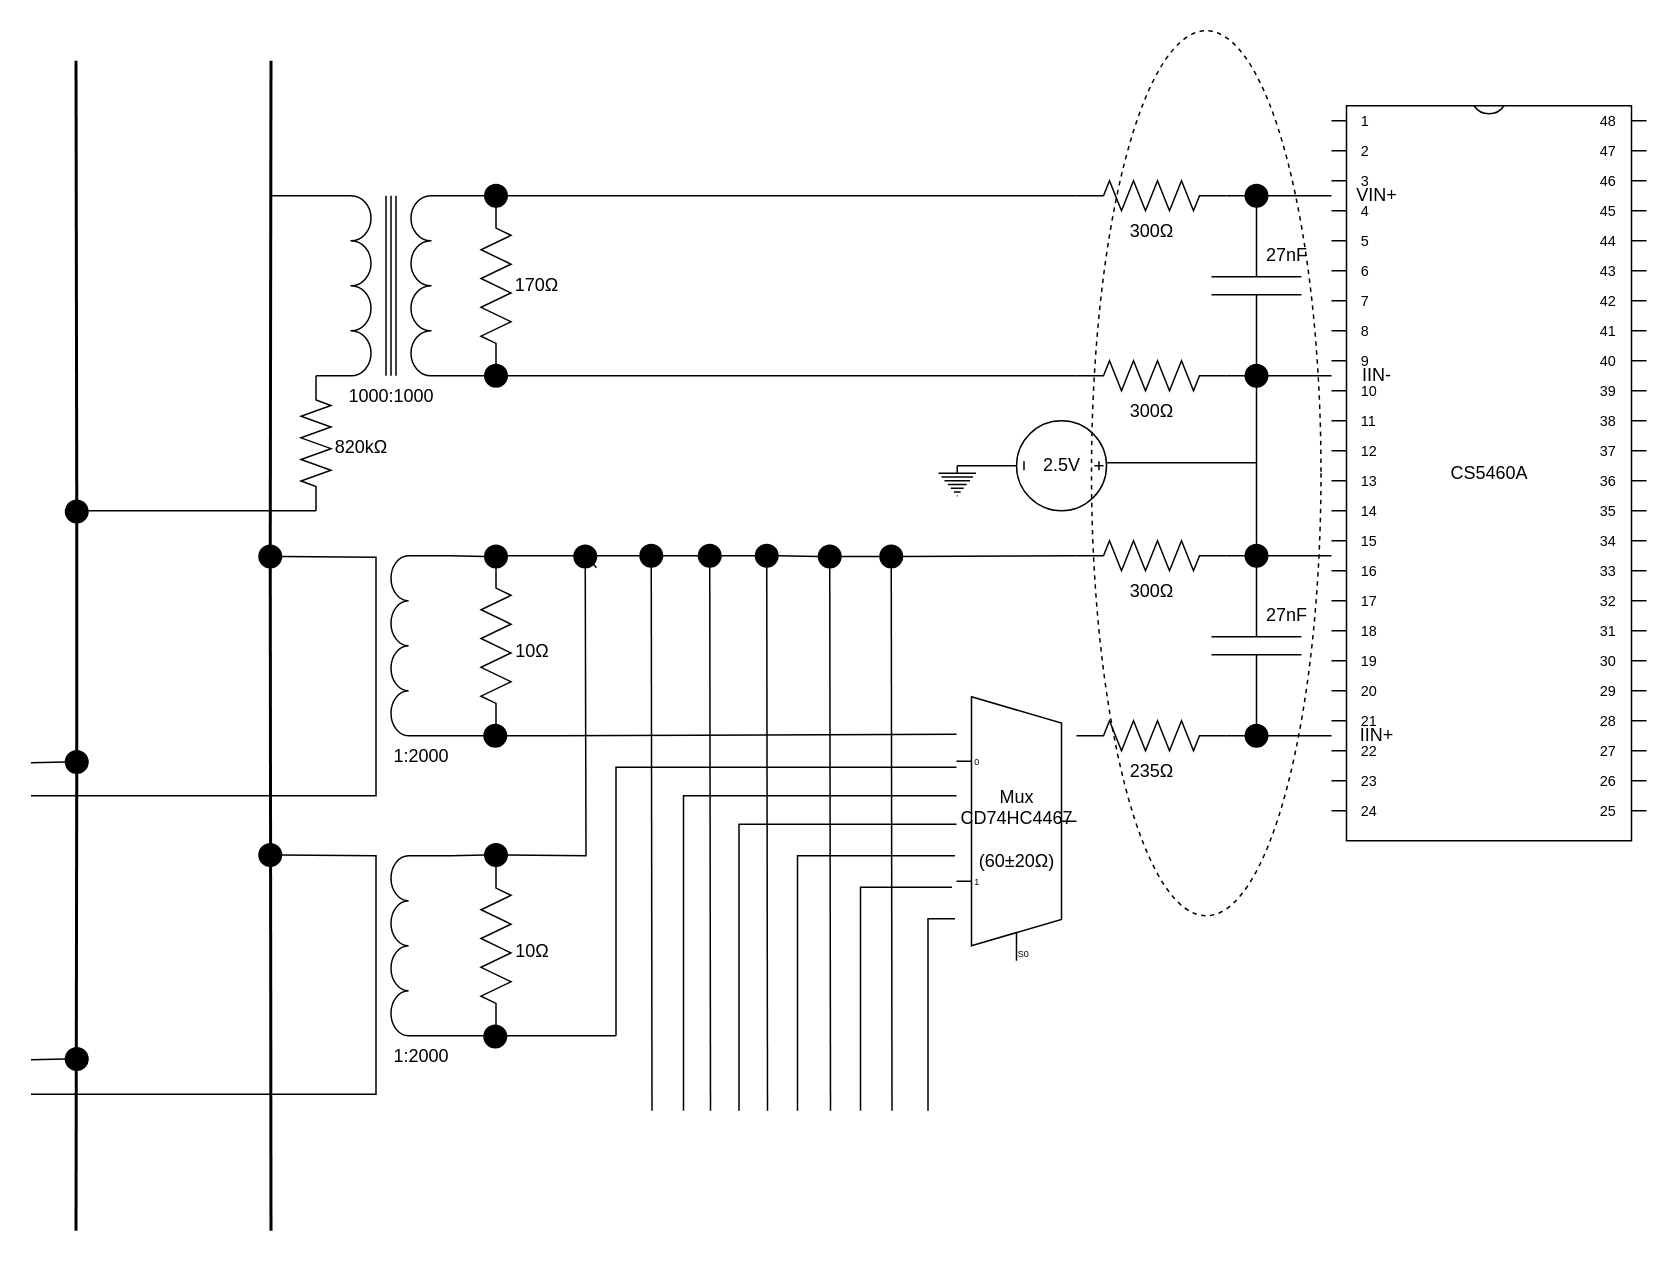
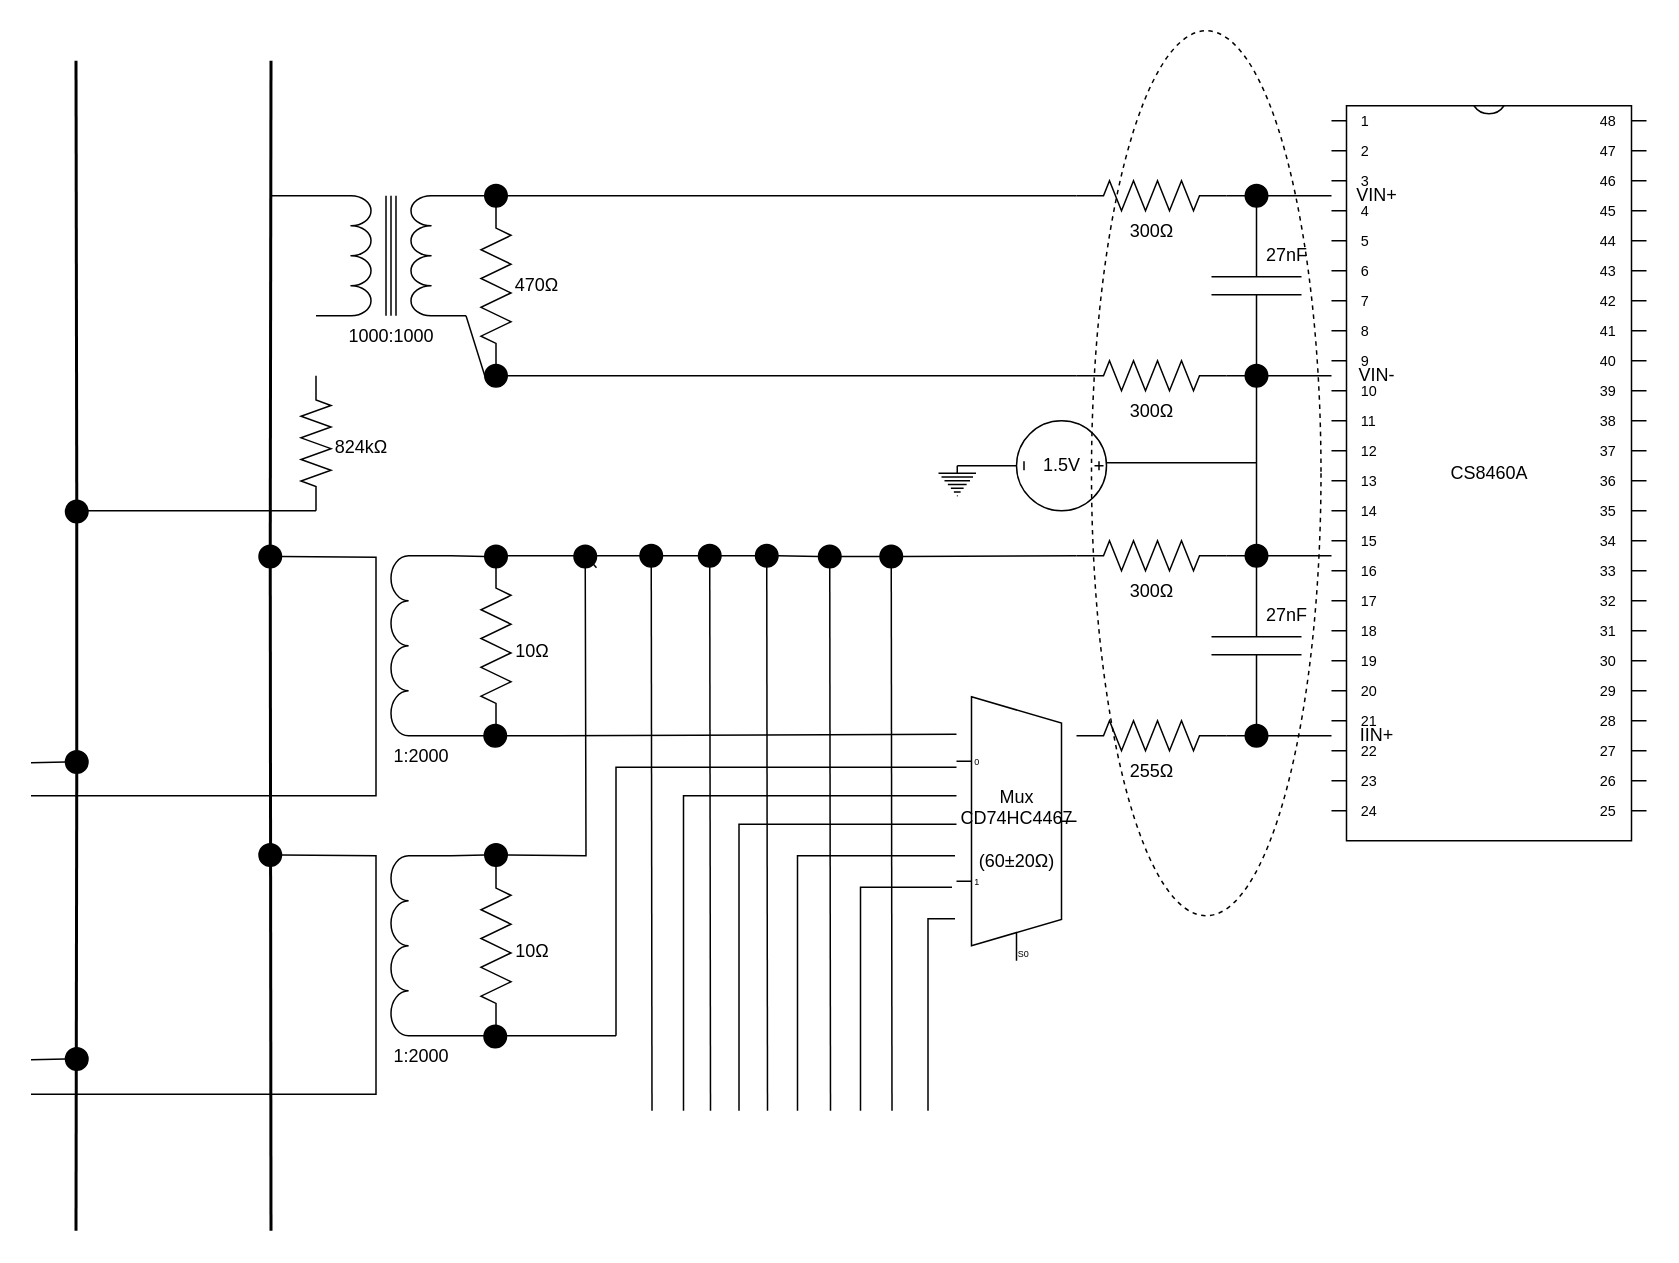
- <mxCell id="36" value="CS5460A" style="shadow=0;dashed=0;align=center;html=1;strokeWidth=1;shape=mxgraph.electrical.logic_gates.dual_inline_ic;labelNames=a,b,c,d,e,f,g,h,i,j,k,l,m,n,o,p,q,r,s,t;" vertex="1" parent="1"><mxGeometry x="887" y="70" width="210" height="490" as="geometry" /></mxCell>
+ <mxCell id="36" value="CS8460A" style="shadow=0;dashed=0;align=center;html=1;strokeWidth=1;shape=mxgraph.electrical.logic_gates.dual_inline_ic;labelNames=a,b,c,d,e,f,g,h,i,j,k,l,m,n,o,p,q,r,s,t;" vertex="1" parent="1"><mxGeometry x="887" y="70" width="210" height="490" as="geometry" /></mxCell>
- <mxCell id="9" value="1000:1000" style="pointerEvents=1;verticalLabelPosition=bottom;shadow=0;dashed=0;align=center;html=1;verticalAlign=top;shape=mxgraph.electrical.inductors.transformer_1;strokeWidth=1;direction=south;" vertex="1" parent="1"><mxGeometry x="210" y="130" width="100" height="120" as="geometry" /></mxCell>
+ <mxCell id="9" value="1000:1000" style="pointerEvents=1;verticalLabelPosition=bottom;shadow=0;dashed=0;align=center;html=1;verticalAlign=top;shape=mxgraph.electrical.inductors.transformer_1;strokeWidth=1;direction=south;" vertex="1" parent="1"><mxGeometry x="210" y="130" width="100" height="80" as="geometry" /></mxCell>
- <mxCell id="12" value="170&lt;span class=&quot;LrzXr kno-fv&quot;&gt;Ω&lt;/span&gt;" style="text;html=1;align=center;verticalAlign=middle;resizable=0;points=[];autosize=1;" vertex="1" parent="1"><mxGeometry x="337" y="180" width="40" height="20" as="geometry" /></mxCell>
+ <mxCell id="12" value="470&lt;span class=&quot;LrzXr kno-fv&quot;&gt;Ω&lt;/span&gt;" style="text;html=1;align=center;verticalAlign=middle;resizable=0;points=[];autosize=1;" vertex="1" parent="1"><mxGeometry x="337" y="180" width="40" height="20" as="geometry" /></mxCell>
- <mxCell id="38" value="&lt;div&gt;IIN-&lt;/div&gt;" style="text;html=1;align=center;verticalAlign=middle;resizable=0;points=[];autosize=1;" vertex="1" parent="1"><mxGeometry x="897" y="240" width="40" height="20" as="geometry" /></mxCell>
+ <mxCell id="38" value="&lt;div&gt;VIN-&lt;/div&gt;" style="text;html=1;align=center;verticalAlign=middle;resizable=0;points=[];autosize=1;" vertex="1" parent="1"><mxGeometry x="897" y="240" width="40" height="20" as="geometry" /></mxCell>
- <mxCell id="13" value="820k&lt;span class=&quot;w8qArf&quot;&gt;&lt;/span&gt;&lt;span class=&quot;LrzXr kno-fv&quot;&gt;Ω&lt;/span&gt;" style="text;html=1;align=center;verticalAlign=middle;resizable=0;points=[];autosize=1;" vertex="1" parent="1"><mxGeometry x="215" y="288" width="50" height="20" as="geometry" /></mxCell>
+ <mxCell id="13" value="824k&lt;span class=&quot;w8qArf&quot;&gt;&lt;/span&gt;&lt;span class=&quot;LrzXr kno-fv&quot;&gt;Ω&lt;/span&gt;" style="text;html=1;align=center;verticalAlign=middle;resizable=0;points=[];autosize=1;" vertex="1" parent="1"><mxGeometry x="215" y="288" width="50" height="20" as="geometry" /></mxCell>
- <mxCell id="30" value="2.5V" style="text;html=1;align=center;verticalAlign=middle;resizable=0;points=[];autosize=1;" vertex="1" parent="1"><mxGeometry x="687" y="300" width="40" height="20" as="geometry" /></mxCell>
+ <mxCell id="30" value="1.5V" style="text;html=1;align=center;verticalAlign=middle;resizable=0;points=[];autosize=1;" vertex="1" parent="1"><mxGeometry x="687" y="300" width="40" height="20" as="geometry" /></mxCell>
- <mxCell id="33" value="235&lt;span class=&quot;LrzXr kno-fv&quot;&gt;Ω&lt;/span&gt;" style="pointerEvents=1;verticalLabelPosition=bottom;shadow=0;dashed=0;align=center;html=1;verticalAlign=top;shape=mxgraph.electrical.resistors.resistor_2;strokeWidth=1;" vertex="1" parent="1"><mxGeometry x="717" y="480" width="100" height="20" as="geometry" /></mxCell>
+ <mxCell id="33" value="255&lt;span class=&quot;LrzXr kno-fv&quot;&gt;Ω&lt;/span&gt;" style="pointerEvents=1;verticalLabelPosition=bottom;shadow=0;dashed=0;align=center;html=1;verticalAlign=top;shape=mxgraph.electrical.resistors.resistor_2;strokeWidth=1;" vertex="1" parent="1"><mxGeometry x="717" y="480" width="100" height="20" as="geometry" /></mxCell>
